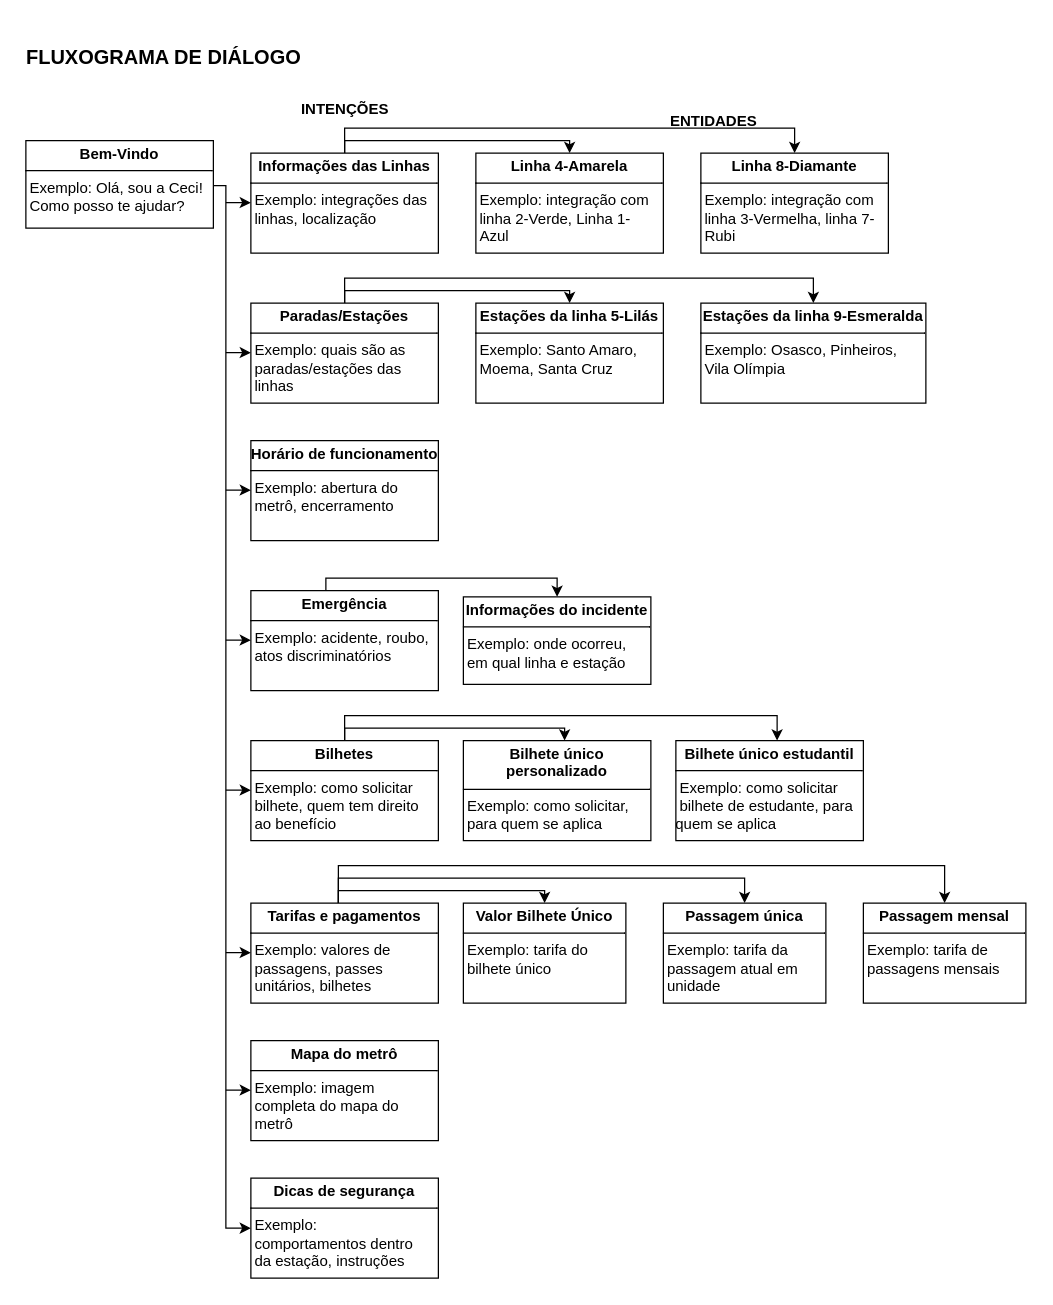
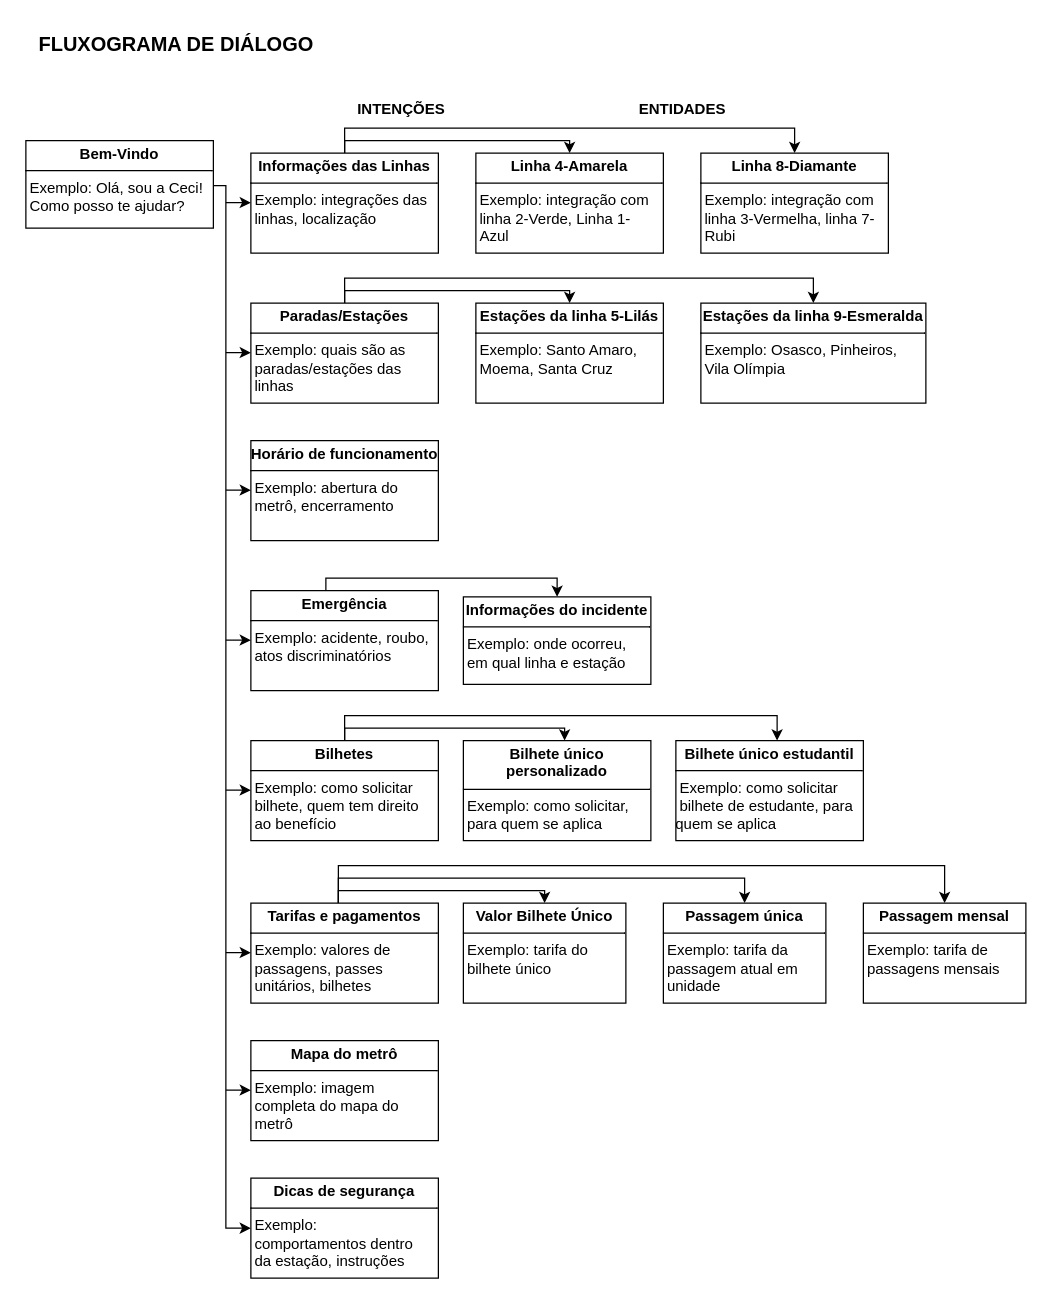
- <mxCell id="41" value="&lt;font style=&quot;vertical-align: inherit; font-size: 16px;&quot;&gt;&lt;font style=&quot;vertical-align: inherit; font-size: 16px;&quot;&gt;FLUXOGRAMA DE DIÁLOGO&lt;/font&gt;&lt;/font&gt;" style="text;html=1;align=center;verticalAlign=middle;resizable=0;points=[];autosize=1;strokeColor=none;fillColor=none;fontStyle=1;fontSize=16;" parent="1" vertex="1"><mxGeometry x="10" y="30" width="240" height="30" as="geometry" /></mxCell>
+ <mxCell id="41" value="&lt;font style=&quot;vertical-align: inherit; font-size: 16px;&quot;&gt;&lt;font style=&quot;vertical-align: inherit; font-size: 16px;&quot;&gt;FLUXOGRAMA DE DIÁLOGO&lt;/font&gt;&lt;/font&gt;" style="text;html=1;align=center;verticalAlign=middle;resizable=0;points=[];autosize=1;strokeColor=none;fillColor=none;fontStyle=1;fontSize=16;" parent="1" vertex="1"><mxGeometry x="20" y="20" width="240" height="30" as="geometry" /></mxCell>
- <mxCell id="32" value="&lt;b&gt;INTENÇÕES&lt;/b&gt;" style="text;html=1;align=center;verticalAlign=middle;resizable=0;points=[];autosize=1;strokeColor=none;fillColor=none;" parent="1" vertex="1"><mxGeometry x="230" y="72" width="90" height="30" as="geometry" /></mxCell>
+ <mxCell id="32" value="&lt;b&gt;INTENÇÕES&lt;/b&gt;" style="text;html=1;align=center;verticalAlign=middle;resizable=0;points=[];autosize=1;strokeColor=none;fillColor=none;" parent="1" vertex="1"><mxGeometry x="275" y="72" width="90" height="30" as="geometry" /></mxCell>
- <mxCell id="33" value="&lt;b&gt;ENTIDADES&lt;/b&gt;" style="text;html=1;align=center;verticalAlign=middle;resizable=0;points=[];autosize=1;strokeColor=none;fillColor=none;" parent="1" vertex="1"><mxGeometry x="525" y="82" width="90" height="30" as="geometry" /></mxCell>
+ <mxCell id="33" value="&lt;b&gt;ENTIDADES&lt;/b&gt;" style="text;html=1;align=center;verticalAlign=middle;resizable=0;points=[];autosize=1;strokeColor=none;fillColor=none;" parent="1" vertex="1"><mxGeometry x="500" y="72" width="90" height="30" as="geometry" /></mxCell>
